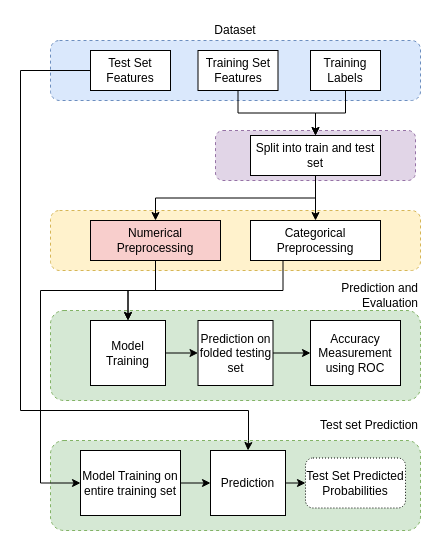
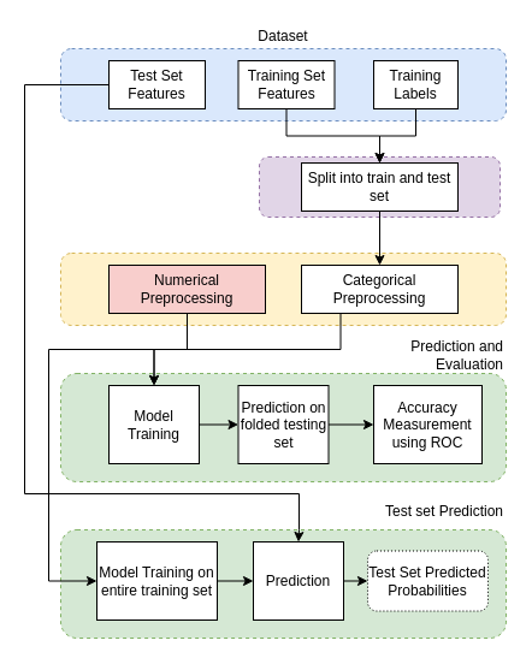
- <mxCell id="19" style="edgeStyle=orthogonalEdgeStyle;rounded=0;orthogonalLoop=1;jettySize=auto;html=1;exitX=0.5;exitY=1;exitDx=0;exitDy=0;" edge="1" parent="1" source="20" target="15"><mxGeometry relative="1" as="geometry" /></mxCell>
